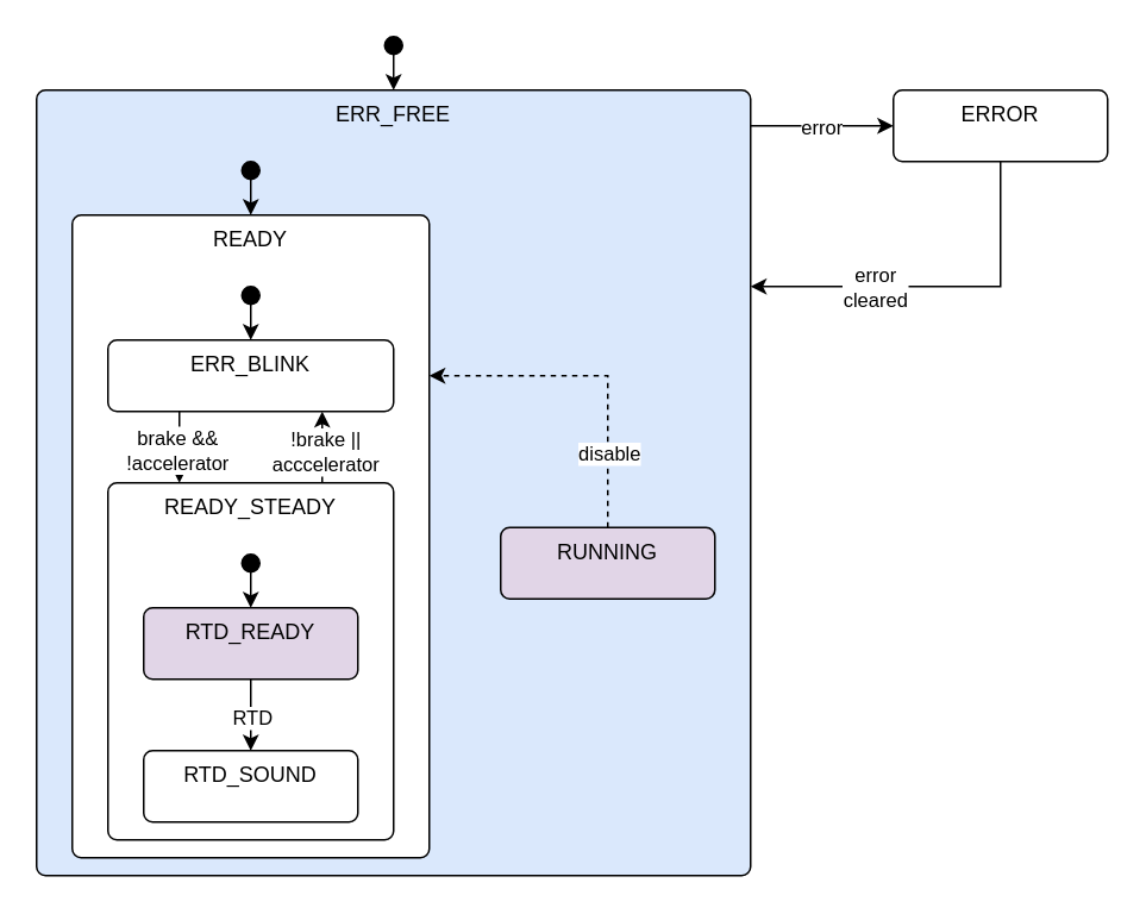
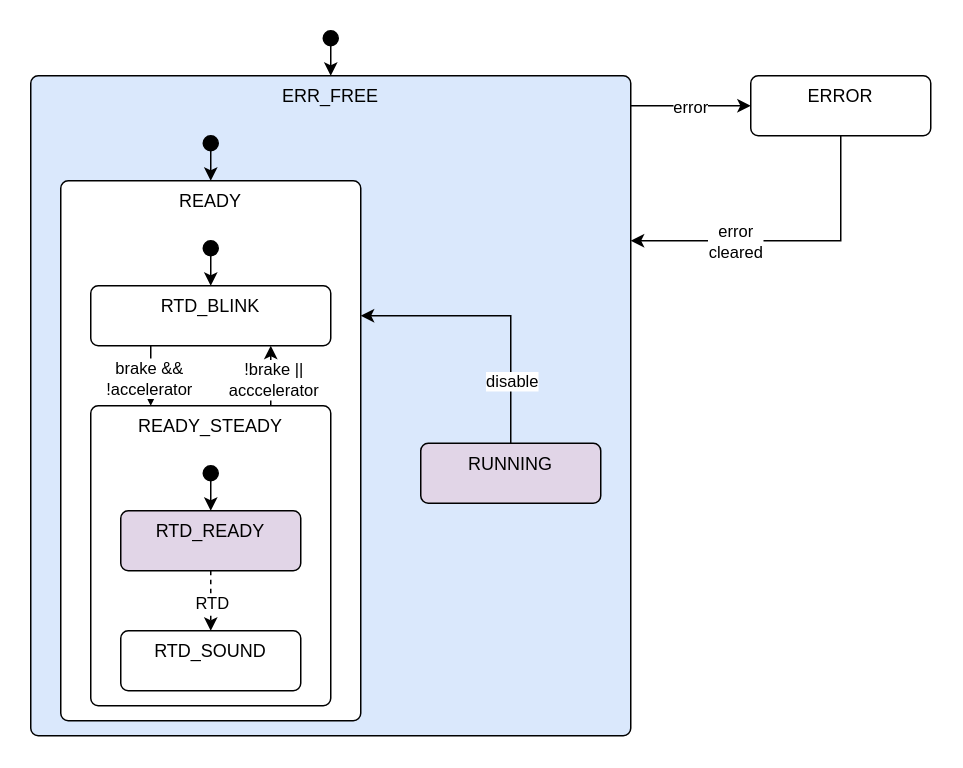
- <mxCell id="20" value="ERR_BLINK" style="html=1;align=center;verticalAlign=top;rounded=1;absoluteArcSize=1;arcSize=10;dashed=0;whiteSpace=wrap;" parent="14" vertex="1"><mxGeometry y="30" width="160" height="40" as="geometry" /></mxCell>
+ <mxCell id="20" value="RTD_BLINK" style="html=1;align=center;verticalAlign=top;rounded=1;absoluteArcSize=1;arcSize=10;dashed=0;whiteSpace=wrap;" parent="14" vertex="1"><mxGeometry y="30" width="160" height="40" as="geometry" /></mxCell>
- <mxCell id="11" style="edgeStyle=orthogonalEdgeStyle;rounded=0;orthogonalLoop=1;jettySize=auto;html=1;exitX=0.5;exitY=0;exitDx=0;exitDy=0;entryX=1;entryY=0.25;entryDx=0;entryDy=0;dashed=1;" parent="1" source="13" target="10" edge="1"><mxGeometry relative="1" as="geometry"><Array as="points"><mxPoint x="340" y="210" /></Array></mxGeometry></mxCell>
+ <mxCell id="11" style="edgeStyle=orthogonalEdgeStyle;rounded=0;orthogonalLoop=1;jettySize=auto;html=1;exitX=0.5;exitY=0;exitDx=0;exitDy=0;entryX=1;entryY=0.25;entryDx=0;entryDy=0;" parent="1" source="13" target="10" edge="1"><mxGeometry relative="1" as="geometry"><Array as="points"><mxPoint x="340" y="210" /></Array></mxGeometry></mxCell>
- <mxCell id="24" value="" style="edgeStyle=orthogonalEdgeStyle;rounded=0;orthogonalLoop=1;jettySize=auto;html=1;" parent="21" source="26" target="27" edge="1"><mxGeometry relative="1" as="geometry" /></mxCell>
+ <mxCell id="24" value="" style="edgeStyle=orthogonalEdgeStyle;rounded=0;orthogonalLoop=1;jettySize=auto;html=1;dashed=1;" parent="21" source="26" target="27" edge="1"><mxGeometry relative="1" as="geometry" /></mxCell>
